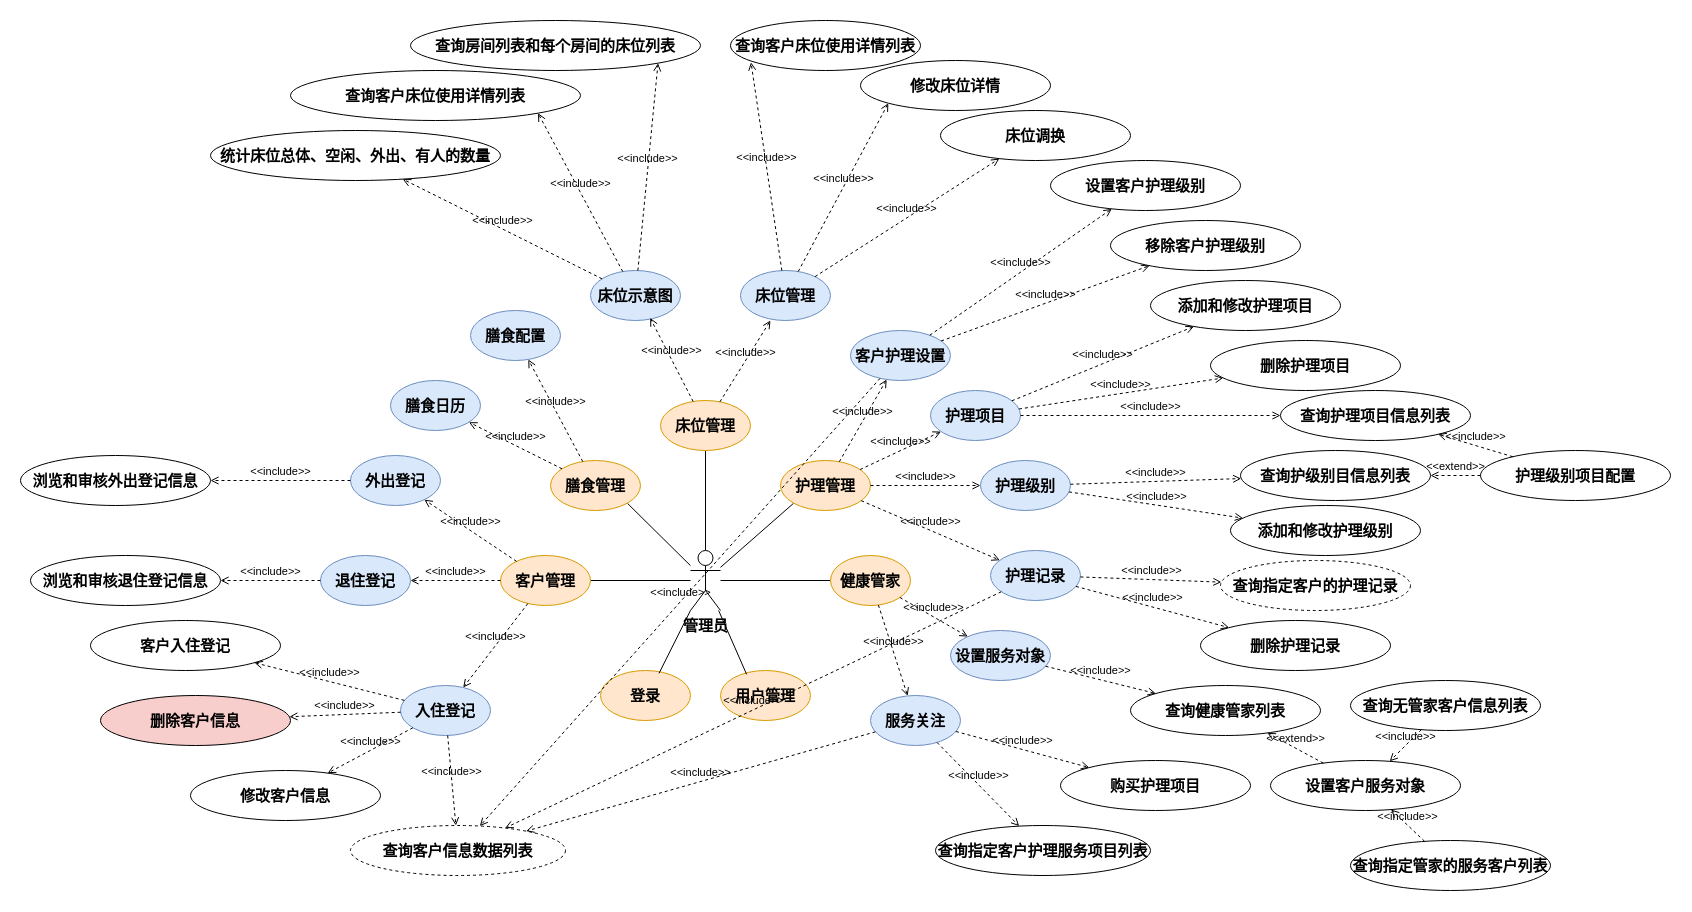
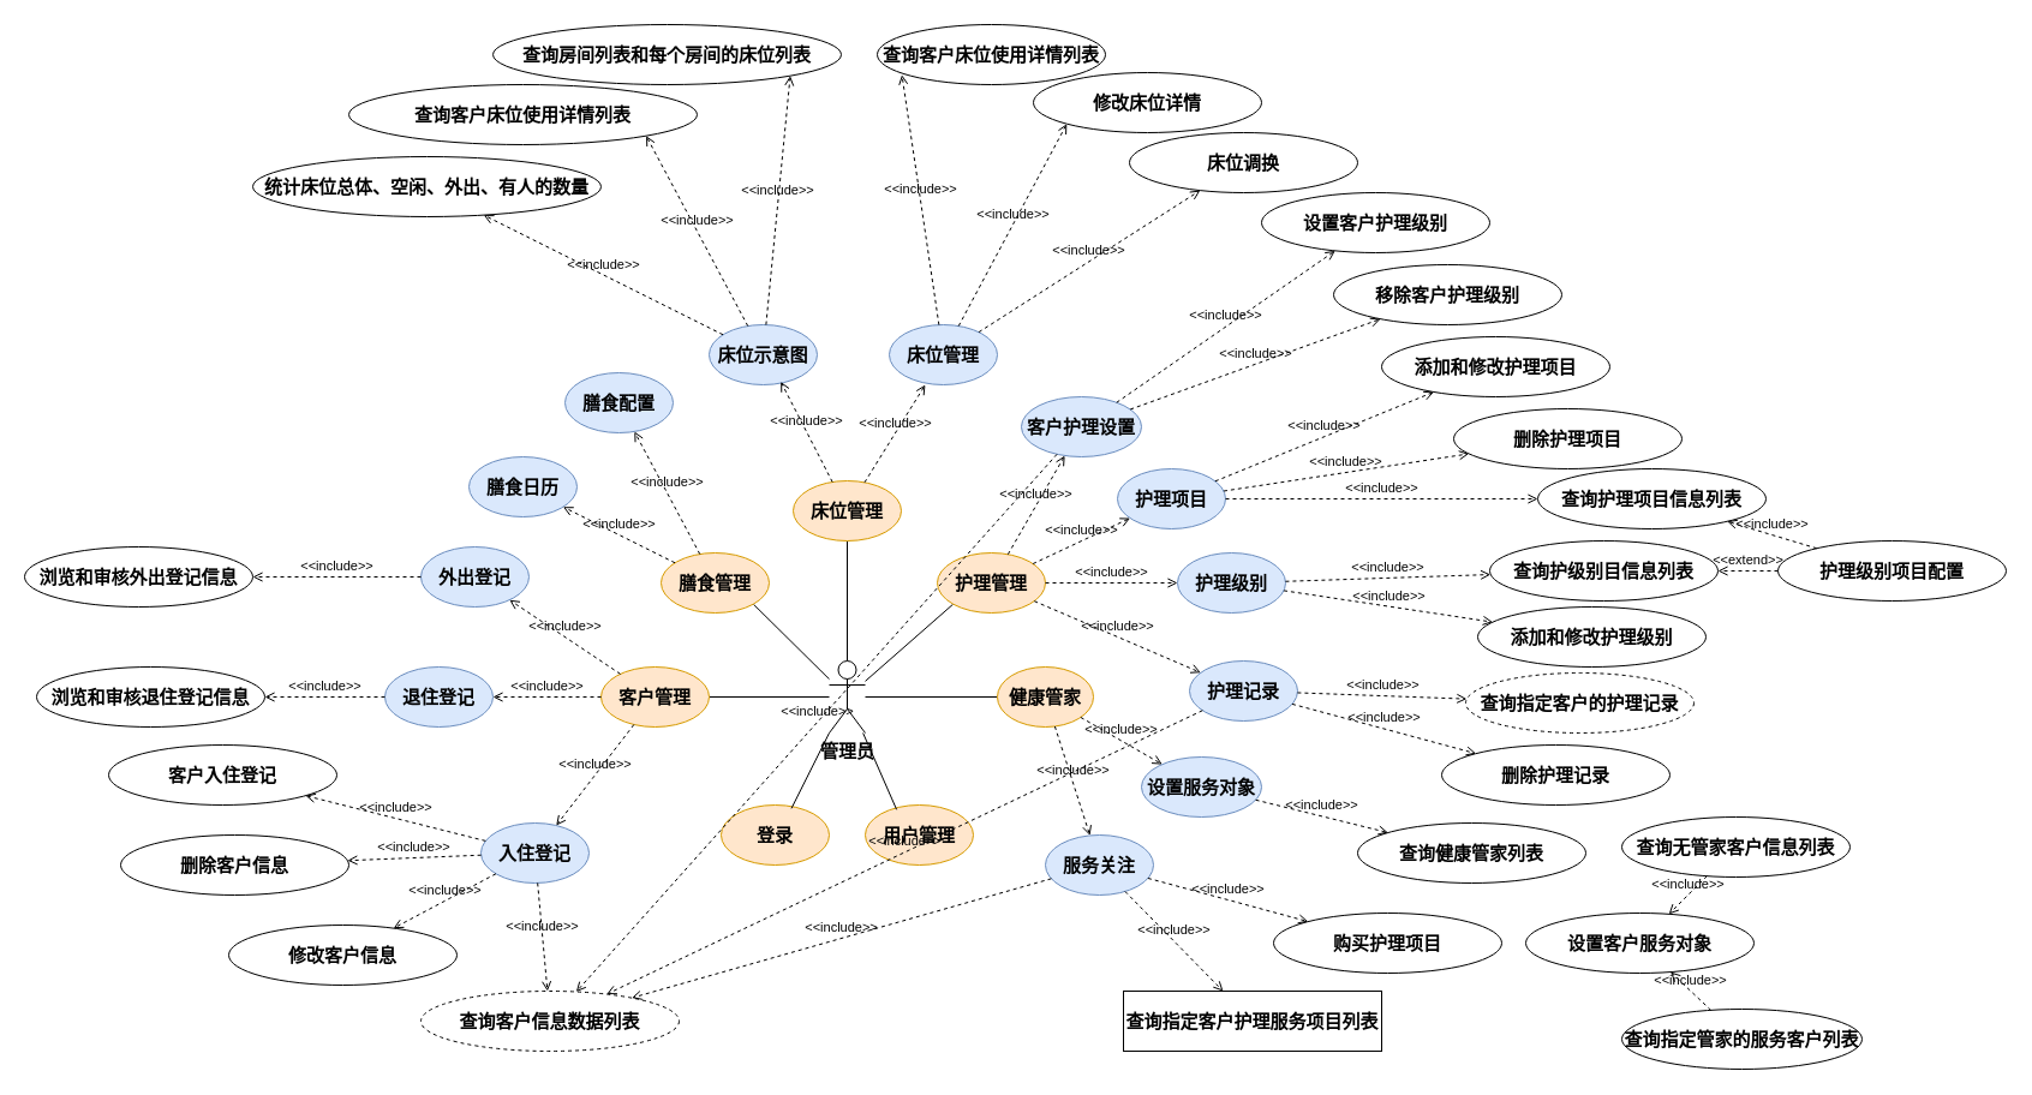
- <mxCell id="94" value="删除客户信息" style="ellipse;whiteSpace=wrap;html=1;fontSize=15;fontStyle=1;fillColor=#f8cecc;" vertex="1" parent="1"><mxGeometry x="100" y="695" width="190" height="50" as="geometry" /></mxCell>
+ <mxCell id="94" value="删除客户信息" style="ellipse;whiteSpace=wrap;html=1;fontSize=15;fontStyle=1;" vertex="1" parent="1"><mxGeometry x="100" y="695" width="190" height="50" as="geometry" /></mxCell>
- <mxCell id="74" value="&amp;lt;&amp;lt;extend&amp;gt;&amp;gt;" style="html=1;verticalAlign=bottom;labelBackgroundColor=none;endArrow=open;endFill=0;dashed=1;" parent="1" source="71" target="69" edge="1"><mxGeometry width="160" relative="1" as="geometry"><mxPoint x="1480" y="594.57" as="sourcePoint" /><mxPoint x="1430" y="594.57" as="targetPoint" /></mxGeometry></mxCell>
- <mxCell id="80" value="查询指定客户护理服务项目列表" style="ellipse;whiteSpace=wrap;html=1;fontSize=15;fontStyle=1;" parent="1" vertex="1"><mxGeometry x="935" y="825" width="215" height="50" as="geometry" /></mxCell>
+ <mxCell id="80" value="查询指定客户护理服务项目列表" style="whiteSpace=wrap;html=1;fontSize=15;fontStyle=1;rounded=0;" parent="1" vertex="1"><mxGeometry x="935" y="825" width="215" height="50" as="geometry" /></mxCell>
